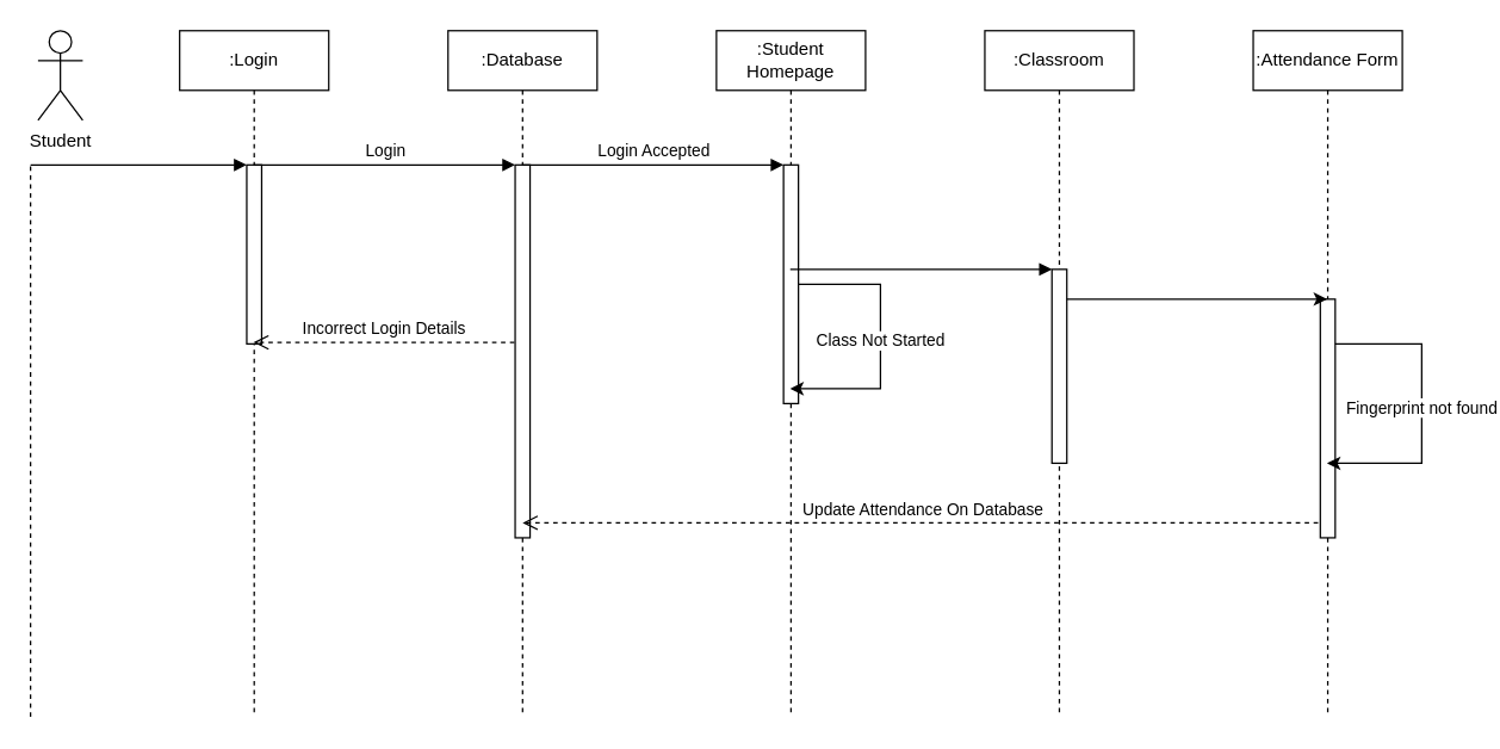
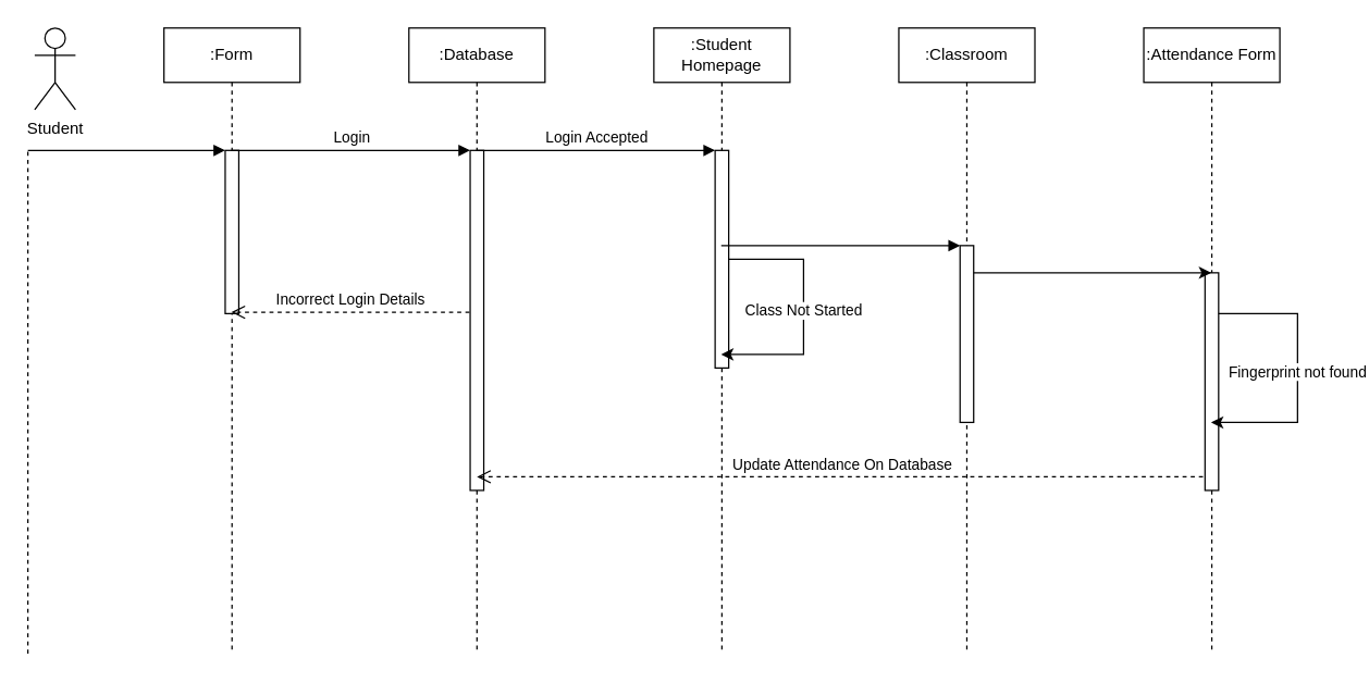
- <mxCell id="4" value=":Login" style="shape=umlLifeline;perimeter=lifelinePerimeter;whiteSpace=wrap;html=1;container=1;collapsible=0;recursiveResize=0;outlineConnect=0;" vertex="1" parent="1"><mxGeometry x="120" y="20" width="100" height="460" as="geometry" /></mxCell>
+ <mxCell id="4" value=":Form" style="shape=umlLifeline;perimeter=lifelinePerimeter;whiteSpace=wrap;html=1;container=1;collapsible=0;recursiveResize=0;outlineConnect=0;" vertex="1" parent="1"><mxGeometry x="120" y="20" width="100" height="460" as="geometry" /></mxCell>
